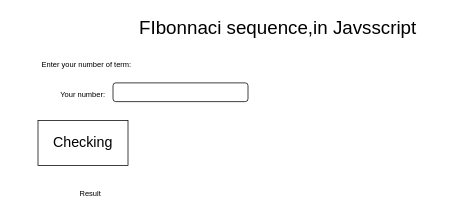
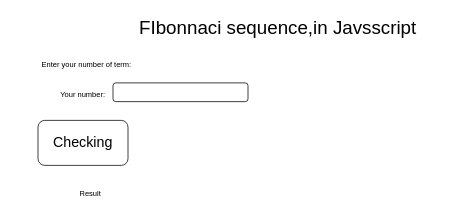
- <mxCell id="6" value="&lt;font style=&quot;font-size: 19px;&quot;&gt;Checking&lt;/font&gt;" style="whiteSpace=wrap;html=1;fontSize=10;rounded=0;" vertex="1" parent="1"><mxGeometry x="50" y="160" width="120" height="60" as="geometry" /></mxCell>
+ <mxCell id="6" value="&lt;font style=&quot;font-size: 19px;&quot;&gt;Checking&lt;/font&gt;" style="rounded=1;whiteSpace=wrap;html=1;fontSize=10;" vertex="1" parent="1"><mxGeometry x="50" y="160" width="120" height="60" as="geometry" /></mxCell>
